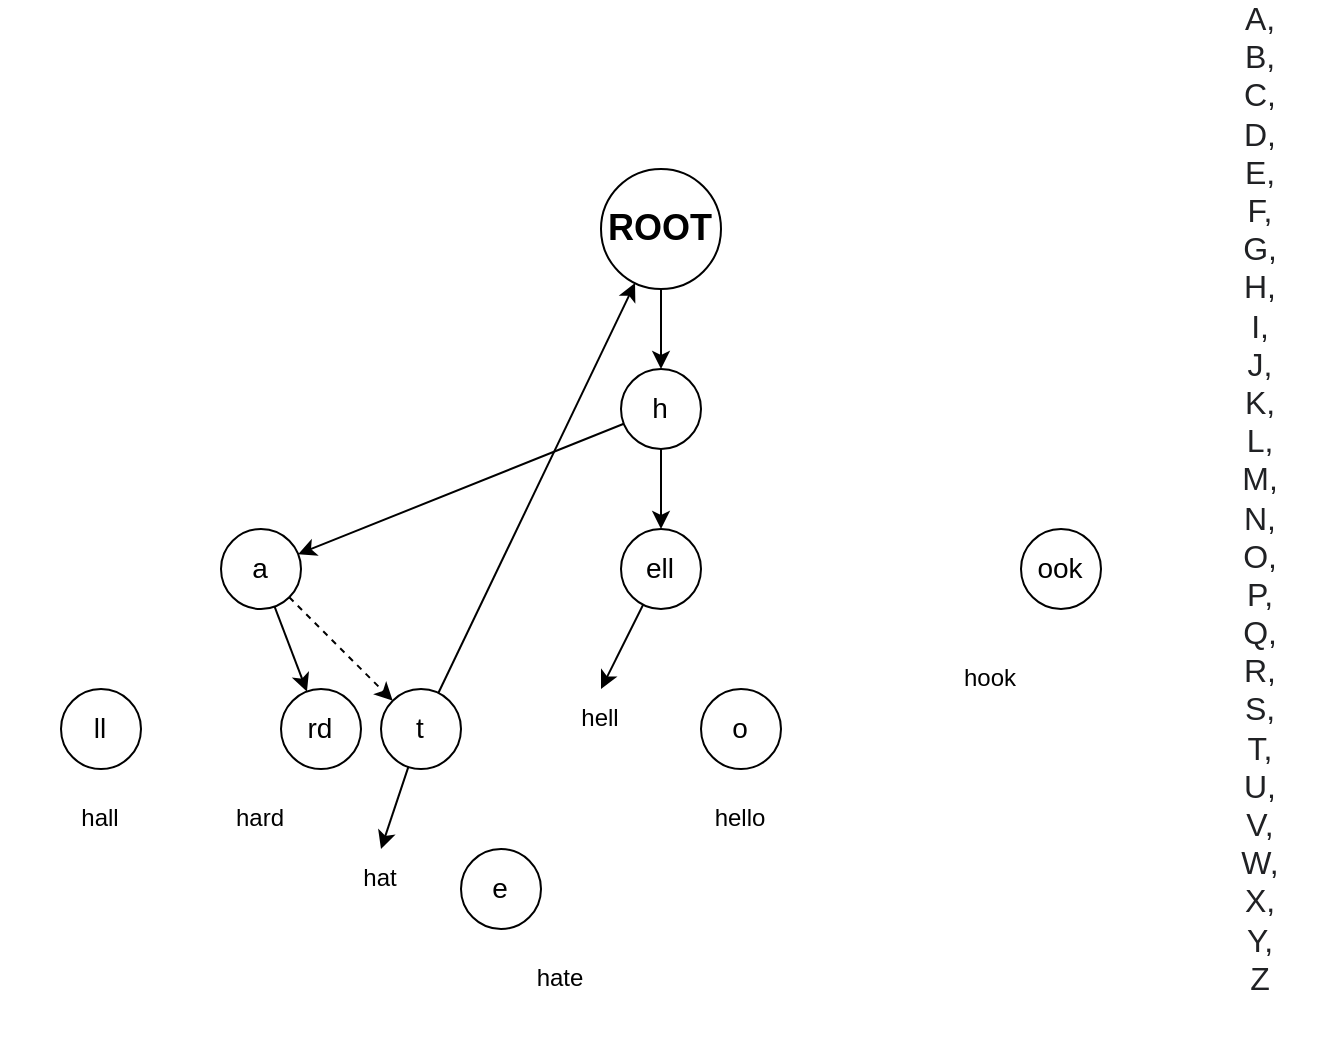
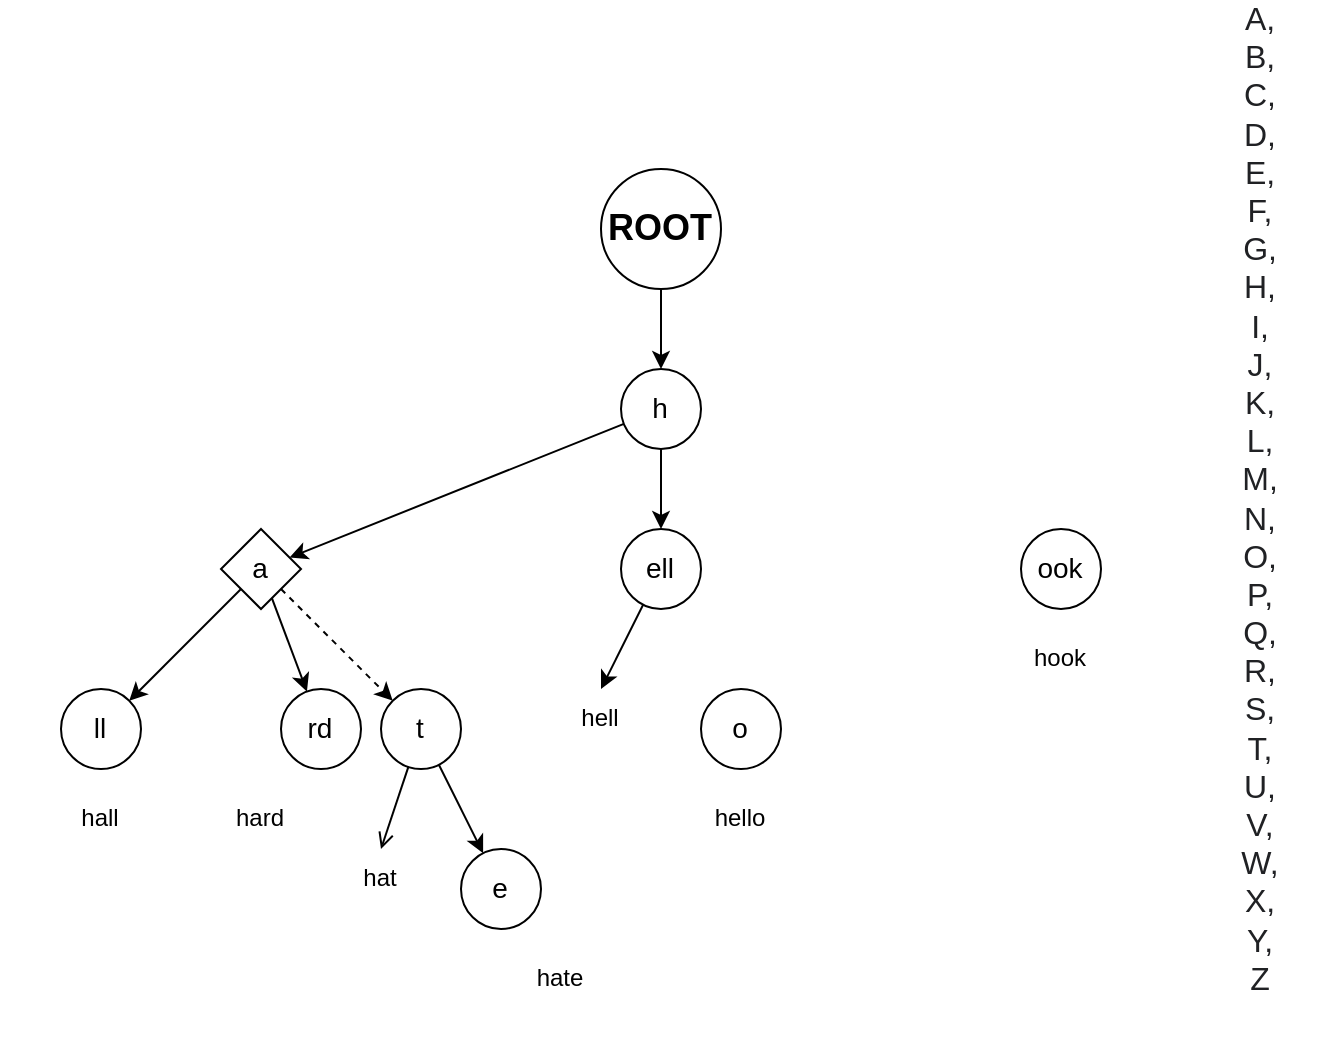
- <mxCell id="11" value="a" style="ellipse;whiteSpace=wrap;html=1;aspect=fixed;fillColor=none;fontStyle=0;fontSize=14;" vertex="1" parent="1"><mxGeometry x="110" y="200" width="40" height="40" as="geometry" /></mxCell>
+ <mxCell id="11" value="a" style="rhombus;whiteSpace=wrap;html=1;aspect=fixed;fillColor=none;fontStyle=0;fontSize=14;" vertex="1" parent="1"><mxGeometry x="110" y="200" width="40" height="40" as="geometry" /></mxCell>
- <mxCell id="14" value="" style="edgeStyle=none;rounded=0;orthogonalLoop=1;jettySize=auto;html=1;" edge="1" parent="1" source="16" target="3"><mxGeometry relative="1" as="geometry" /></mxCell>
+ <mxCell id="14" value="" style="edgeStyle=none;rounded=0;orthogonalLoop=1;jettySize=auto;html=1;" edge="1" parent="1" source="16" target="17"><mxGeometry relative="1" as="geometry" /></mxCell>
+ <mxCell id="9" value="" style="edgeStyle=none;rounded=0;orthogonalLoop=1;jettySize=auto;html=1;" edge="1" parent="1" source="11" target="18"><mxGeometry relative="1" as="geometry" /></mxCell>
- <mxCell id="28" value="hook" style="text;html=1;strokeColor=none;fillColor=none;align=center;verticalAlign=middle;whiteSpace=wrap;rounded=0;" vertex="1" parent="1"><mxGeometry x="465" y="260" width="60" height="30" as="geometry" /></mxCell>
+ <mxCell id="28" value="hook" style="text;html=1;strokeColor=none;fillColor=none;align=center;verticalAlign=middle;whiteSpace=wrap;rounded=0;" vertex="1" parent="1"><mxGeometry x="500" y="250" width="60" height="30" as="geometry" /></mxCell>
- <mxCell id="15" style="edgeStyle=none;rounded=0;orthogonalLoop=1;jettySize=auto;html=1;entryX=0.5;entryY=0;entryDx=0;entryDy=0;" edge="1" parent="1" source="16" target="24"><mxGeometry relative="1" as="geometry"><mxPoint x="190" y="360" as="targetPoint" /></mxGeometry></mxCell>
+ <mxCell id="15" style="edgeStyle=none;rounded=0;orthogonalLoop=1;jettySize=auto;html=1;entryX=0.5;entryY=0;entryDx=0;entryDy=0;endArrow=open;" edge="1" parent="1" source="16" target="24"><mxGeometry relative="1" as="geometry"><mxPoint x="190" y="360" as="targetPoint" /></mxGeometry></mxCell>
